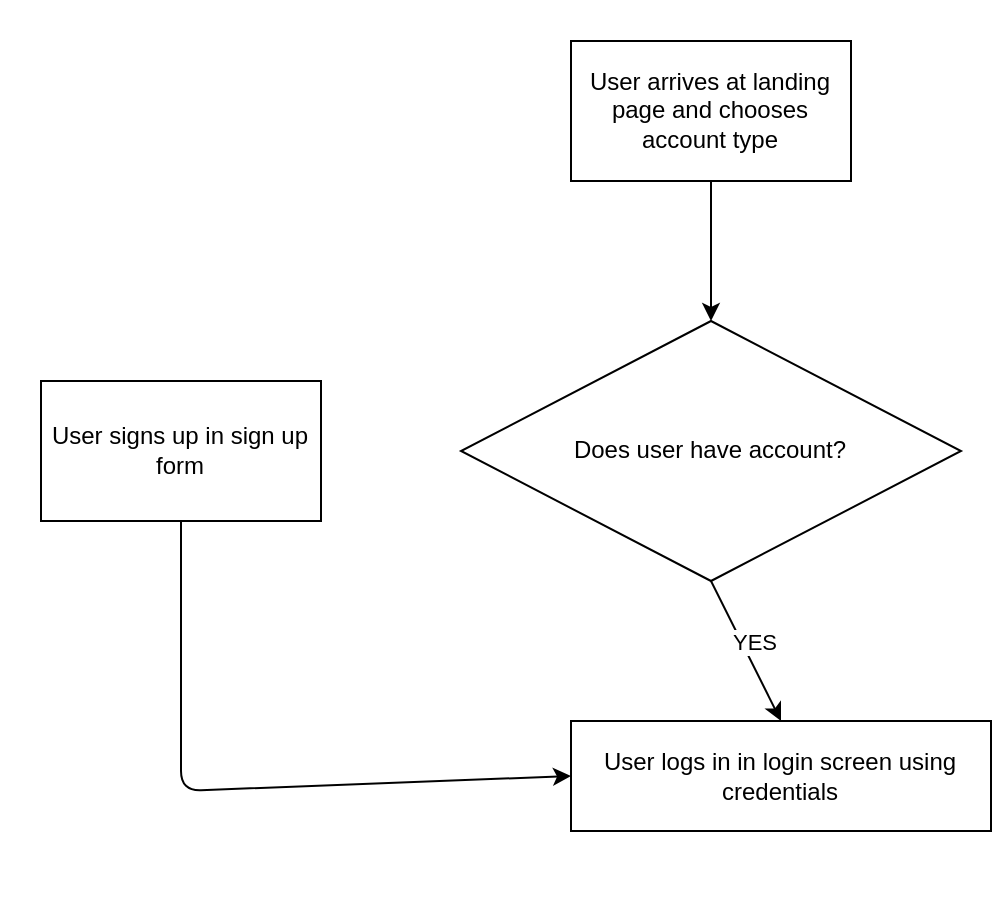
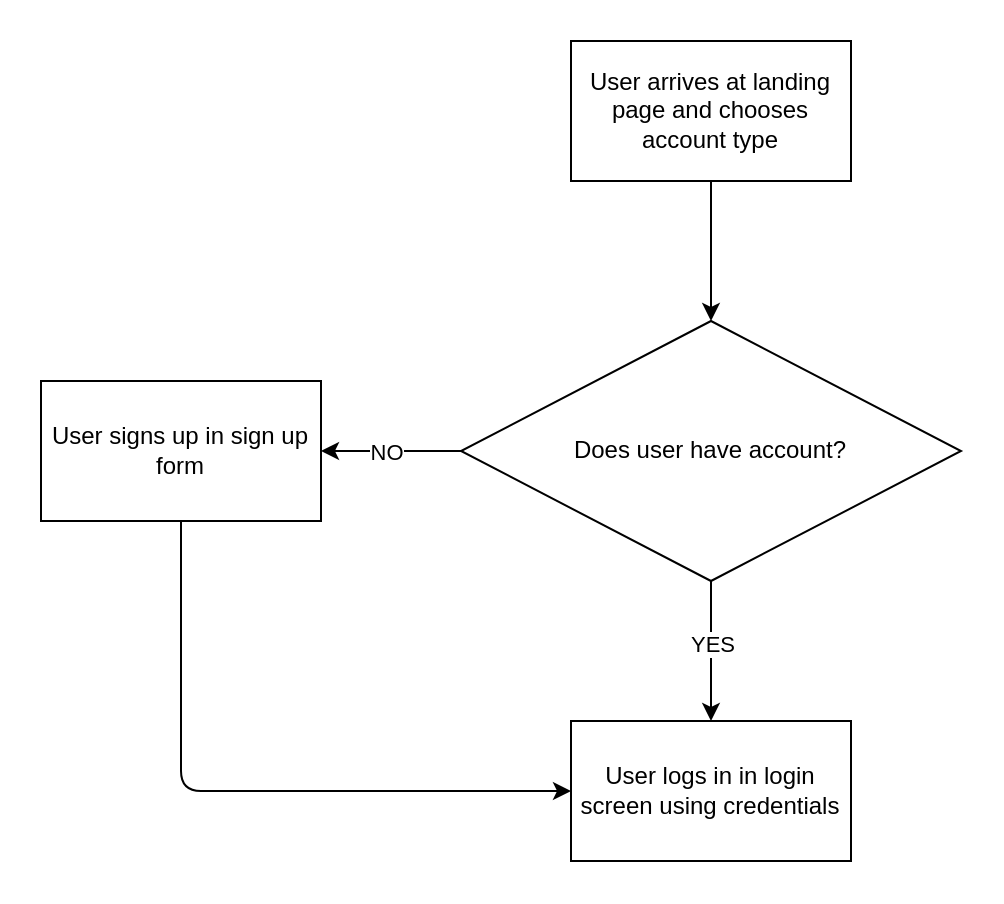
+ <mxCell id="4" style="edgeStyle=none;html=1;exitX=0;exitY=0.5;exitDx=0;exitDy=0;entryX=1;entryY=0.5;entryDx=0;entryDy=0;" edge="1" parent="1" source="6" target="9"><mxGeometry relative="1" as="geometry" /></mxCell>
+ <mxCell id="5" value="NO" style="edgeLabel;html=1;align=center;verticalAlign=middle;resizable=0;points=[];" vertex="1" connectable="0" parent="4"><mxGeometry x="-0.2" y="2" relative="1" as="geometry"><mxPoint x="-10" y="-2" as="offset" /></mxGeometry></mxCell>
- <mxCell id="7" value="User logs in in login screen using credentials" style="rounded=0;whiteSpace=wrap;html=1;" vertex="1" parent="1"><mxGeometry x="285" y="360" width="210" height="55" as="geometry" /></mxCell>
+ <mxCell id="7" value="User logs in in login screen using credentials" style="rounded=0;whiteSpace=wrap;html=1;" vertex="1" parent="1"><mxGeometry x="285" y="360" width="140" height="70" as="geometry" /></mxCell>
